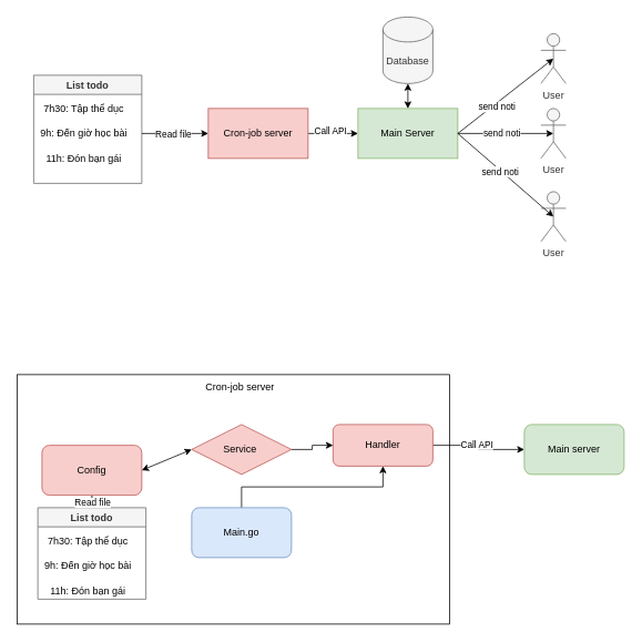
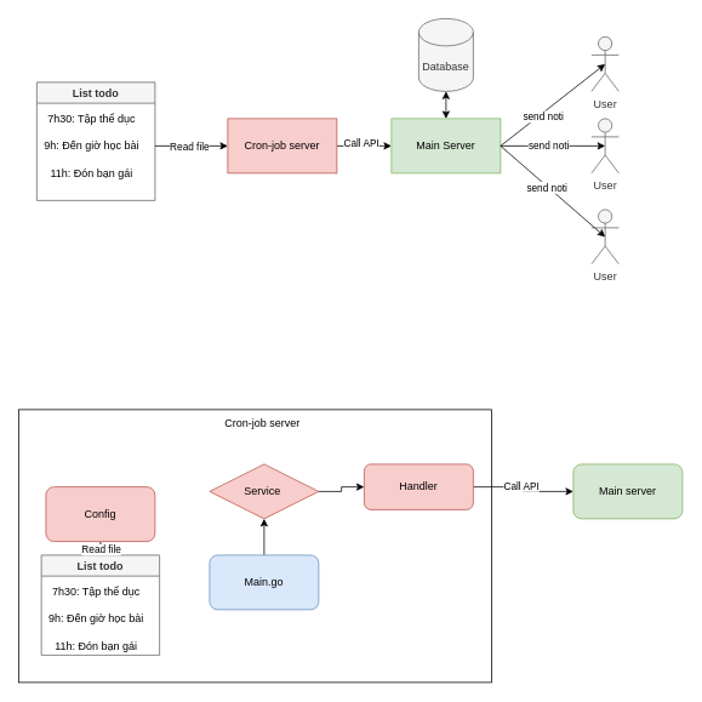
- <mxCell id="37" value="" style="endArrow=classic;startArrow=classic;html=1;rounded=0;exitX=1;exitY=0.5;exitDx=0;exitDy=0;entryX=0;entryY=0.5;entryDx=0;entryDy=0;" edge="1" parent="1" source="31" target="28"><mxGeometry width="50" height="50" relative="1" as="geometry"><mxPoint x="300" y="610" as="sourcePoint" /><mxPoint x="350" y="560" as="targetPoint" /></mxGeometry></mxCell>
- <mxCell id="29" style="edgeStyle=orthogonalEdgeStyle;rounded=0;orthogonalLoop=1;jettySize=auto;html=1;exitX=0.5;exitY=0;exitDx=0;exitDy=0;" edge="1" parent="1" source="30" target="26"><mxGeometry relative="1" as="geometry" /></mxCell>
+ <mxCell id="29" style="edgeStyle=orthogonalEdgeStyle;rounded=0;orthogonalLoop=1;jettySize=auto;html=1;exitX=0.5;exitY=0;exitDx=0;exitDy=0;entryX=0.5;entryY=1;entryDx=0;entryDy=0;" edge="1" parent="1" source="30" target="28"><mxGeometry relative="1" as="geometry" /></mxCell>
